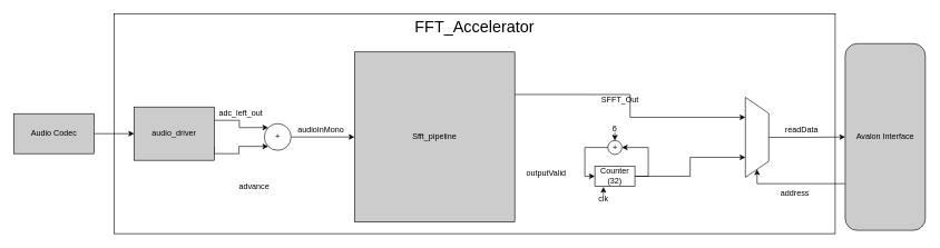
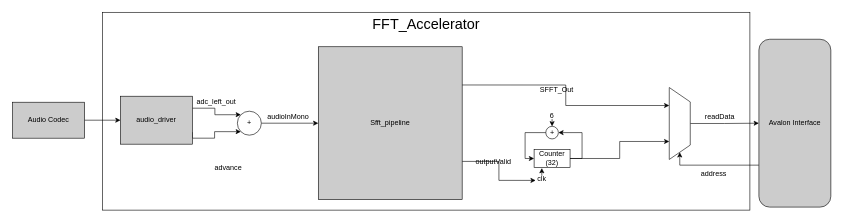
- <mxCell id="18" value="outputValid&lt;br&gt;" style="text;html=1;strokeColor=none;fillColor=none;align=center;verticalAlign=middle;whiteSpace=wrap;rounded=0;" parent="1" vertex="1"><mxGeometry x="780" y="250" width="75" height="20" as="geometry" /></mxCell>
+ <mxCell id="18" value="outputValid&lt;br&gt;" style="text;html=1;strokeColor=none;fillColor=none;align=center;verticalAlign=middle;whiteSpace=wrap;rounded=0;" parent="1" vertex="1"><mxGeometry x="785" y="260" width="75" height="20" as="geometry" /></mxCell>
+ <mxCell id="8" style="edgeStyle=orthogonalEdgeStyle;rounded=0;orthogonalLoop=1;jettySize=auto;html=1;exitX=1;exitY=0.75;exitDx=0;exitDy=0;entryX=0;entryY=0.75;entryDx=0;entryDy=0;" edge="1" parent="1" source="9" target="33"><mxGeometry relative="1" as="geometry" /></mxCell>
